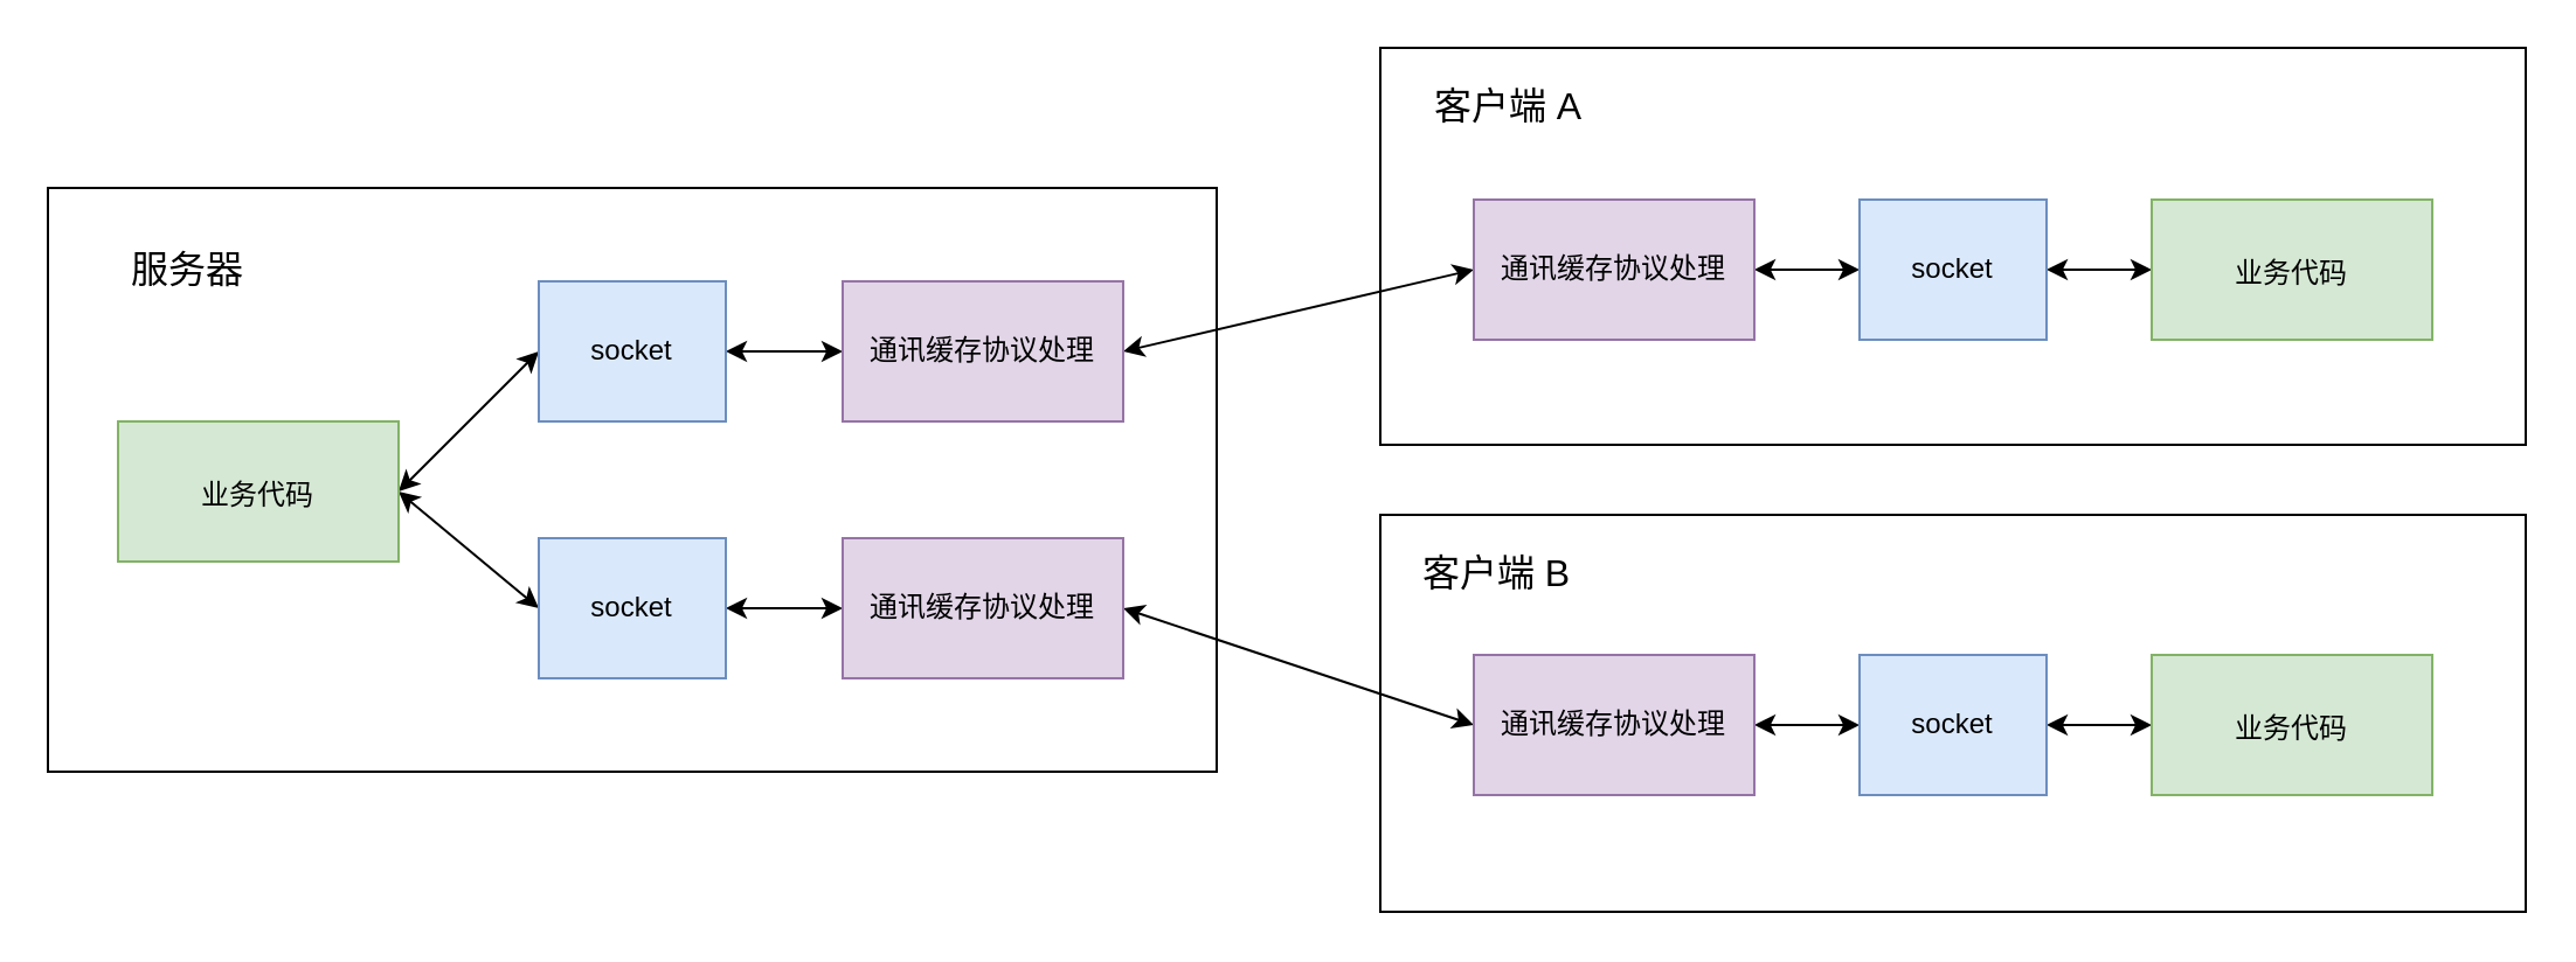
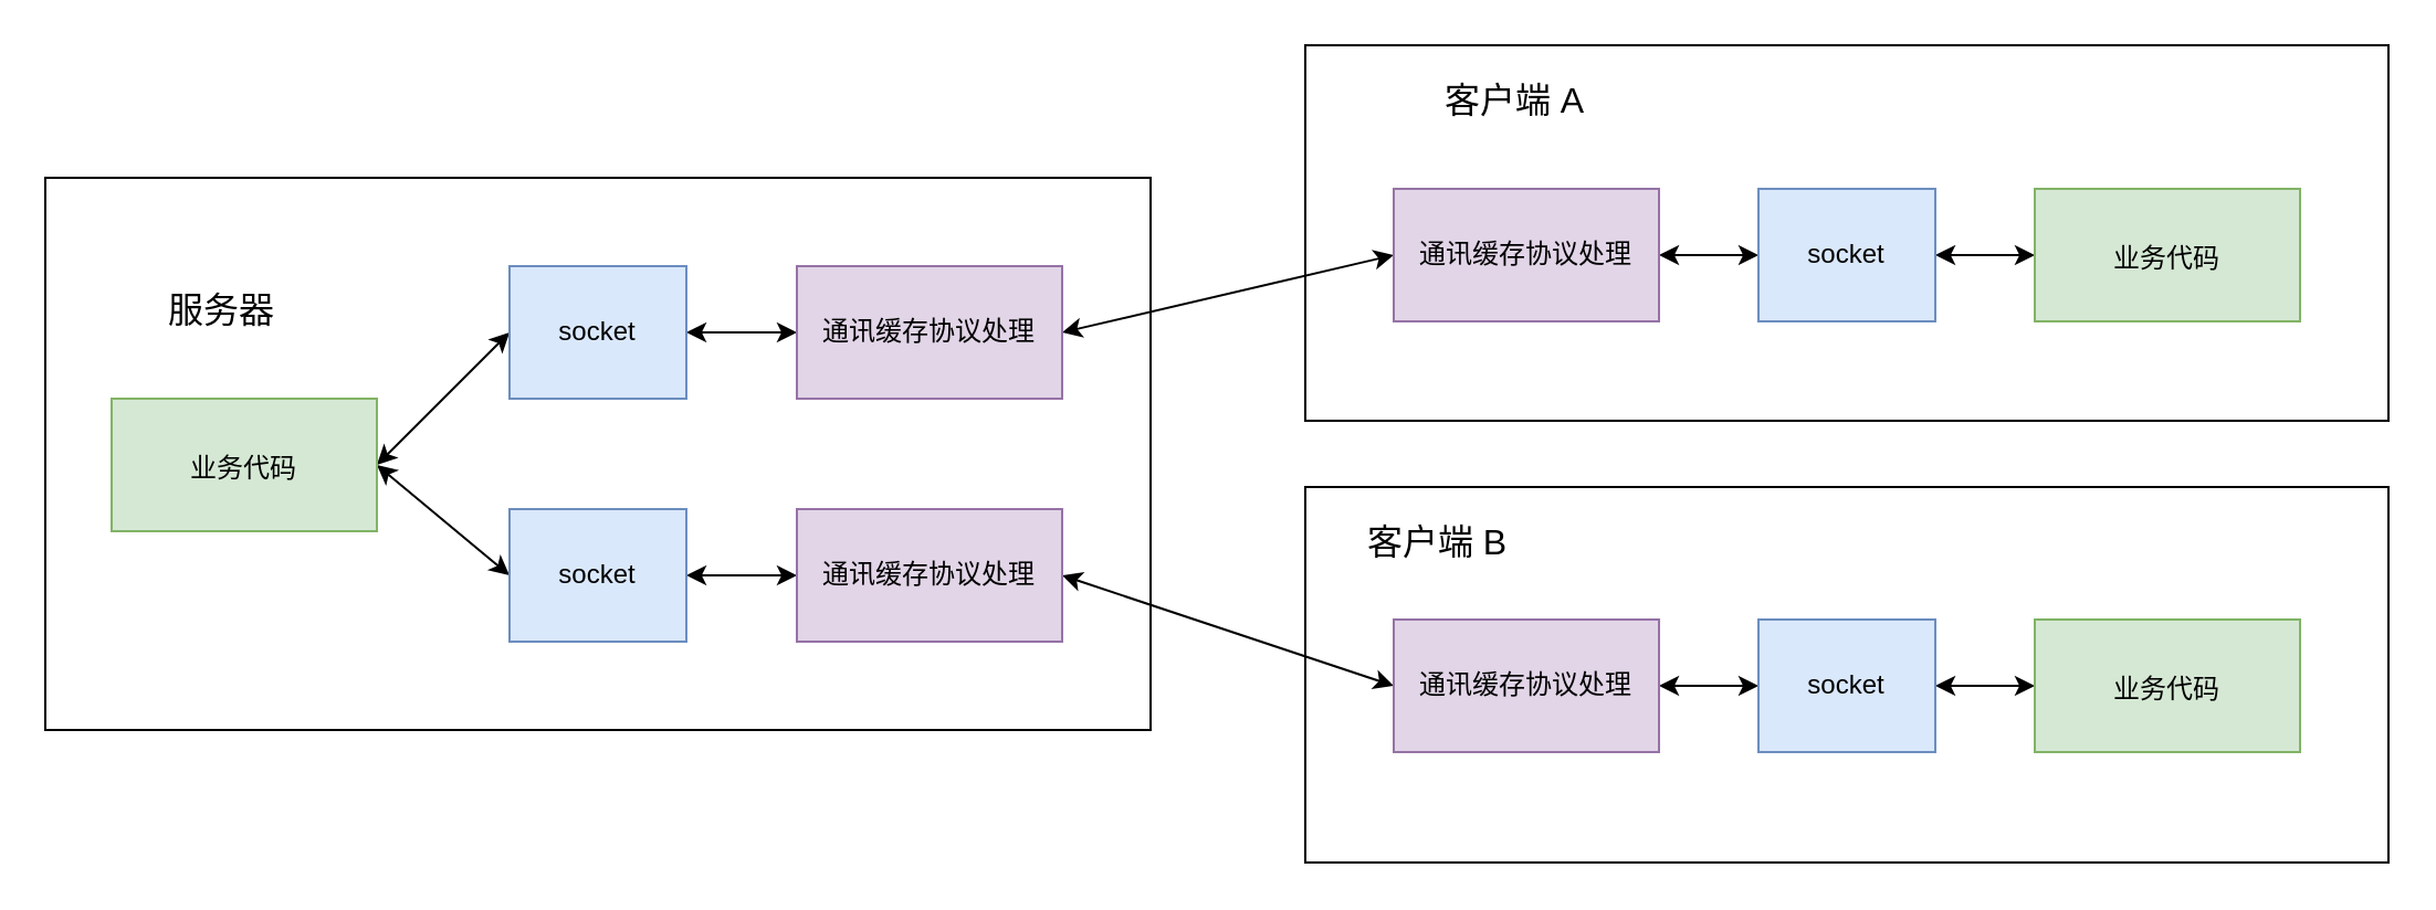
- <mxCell id="27" value="客户端 A" style="text;html=1;strokeColor=none;fillColor=none;align=center;verticalAlign=middle;whiteSpace=wrap;rounded=0;shadow=0;sketch=0;fontSize=16;fontColor=#000000;" vertex="1" parent="1"><mxGeometry x="600" y="30" width="90" height="30" as="geometry" /></mxCell>
+ <mxCell id="27" value="客户端 A" style="text;html=1;strokeColor=none;fillColor=none;align=center;verticalAlign=middle;whiteSpace=wrap;rounded=0;shadow=0;sketch=0;fontSize=16;fontColor=#000000;" vertex="1" parent="1"><mxGeometry x="640" y="30" width="90" height="30" as="geometry" /></mxCell>
- <mxCell id="26" value="服务器" style="text;html=1;strokeColor=none;fillColor=none;align=center;verticalAlign=middle;whiteSpace=wrap;rounded=0;shadow=0;sketch=0;fontSize=16;fontColor=#000000;" vertex="1" parent="1"><mxGeometry x="50" y="100" width="60" height="30" as="geometry" /></mxCell>
+ <mxCell id="26" value="服务器" style="text;html=1;strokeColor=none;fillColor=none;align=center;verticalAlign=middle;whiteSpace=wrap;rounded=0;shadow=0;sketch=0;fontSize=16;fontColor=#000000;" vertex="1" parent="1"><mxGeometry x="70" y="125" width="60" height="30" as="geometry" /></mxCell>
- <mxCell id="28" value="客户端 B" style="text;html=1;strokeColor=none;fillColor=none;align=center;verticalAlign=middle;whiteSpace=wrap;rounded=0;shadow=0;sketch=0;fontSize=16;fontColor=#000000;" vertex="1" parent="1"><mxGeometry x="600" y="230" width="80" height="30" as="geometry" /></mxCell>
+ <mxCell id="28" value="客户端 B" style="text;html=1;strokeColor=none;fillColor=none;align=center;verticalAlign=middle;whiteSpace=wrap;rounded=0;shadow=0;sketch=0;fontSize=16;fontColor=#000000;" vertex="1" parent="1"><mxGeometry x="610" y="230" width="80" height="30" as="geometry" /></mxCell>
